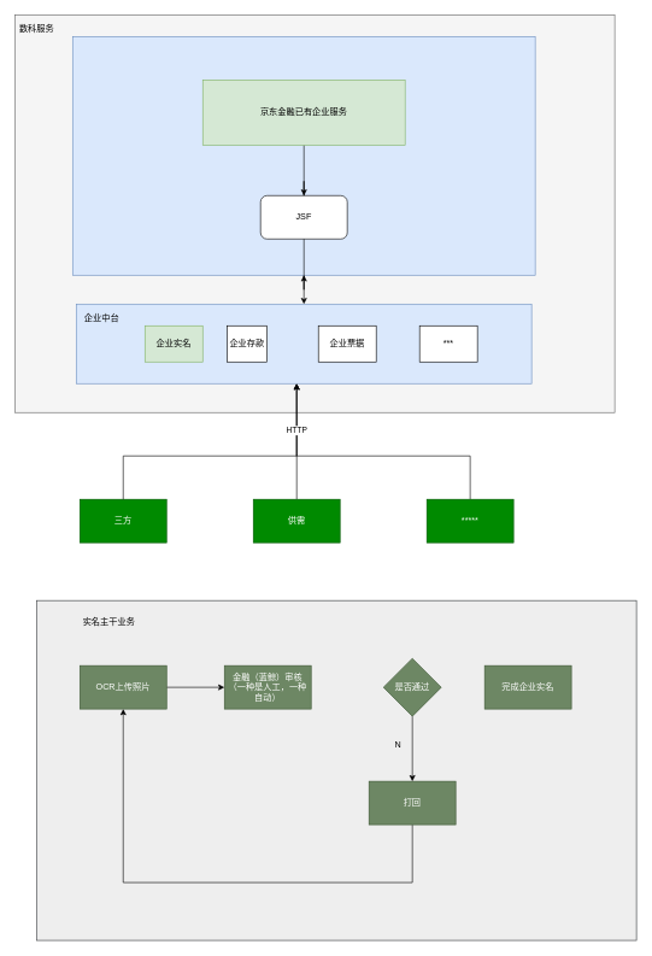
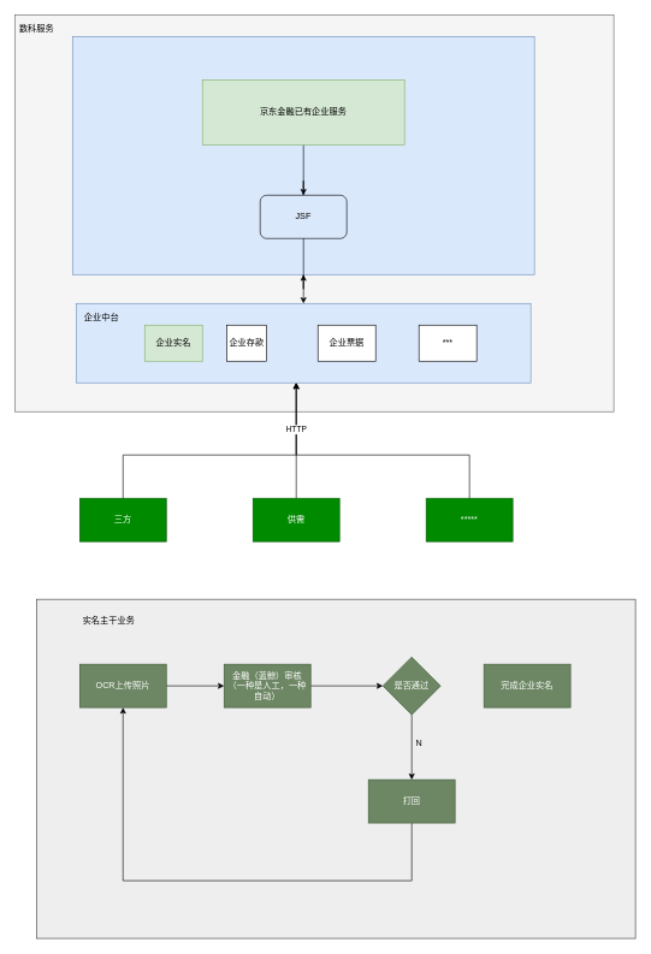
- <mxCell id="35" value="JSF" style="rounded=1;whiteSpace=wrap;html=1;" parent="1" vertex="1"><mxGeometry x="360" y="270" width="120" height="60" as="geometry" /></mxCell>
+ <mxCell id="35" value="JSF" style="rounded=1;whiteSpace=wrap;html=1;fillColor=#dae8fc;" parent="1" vertex="1"><mxGeometry x="360" y="270" width="120" height="60" as="geometry" /></mxCell>
+ <mxCell id="18" value="" style="edgeStyle=orthogonalEdgeStyle;rounded=0;orthogonalLoop=1;jettySize=auto;html=1;entryX=0;entryY=0.5;entryDx=0;entryDy=0;" parent="1" source="19" target="31" edge="1"><mxGeometry relative="1" as="geometry" /></mxCell>
- <mxCell id="32" value="N" style="text;html=1;align=center;verticalAlign=middle;resizable=0;points=[];autosize=1;strokeColor=none;" parent="1" vertex="1"><mxGeometry x="540" y="1020" width="20" height="20" as="geometry" /></mxCell>
+ <mxCell id="32" value="N" style="text;html=1;align=center;verticalAlign=middle;resizable=0;points=[];autosize=1;strokeColor=none;" parent="1" vertex="1"><mxGeometry x="570" y="1020" width="20" height="20" as="geometry" /></mxCell>
